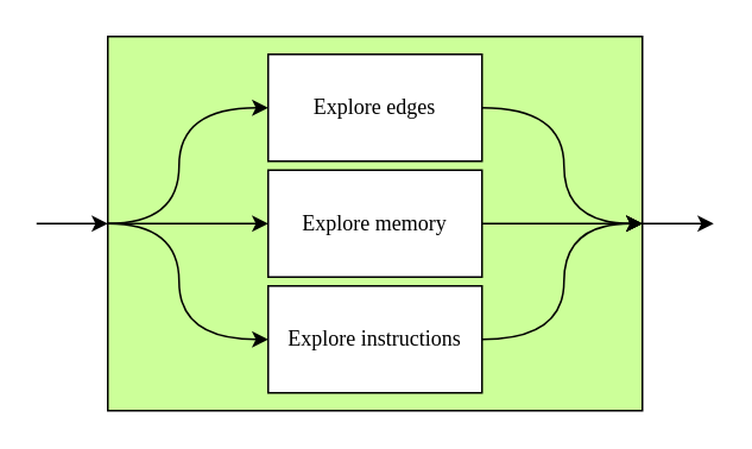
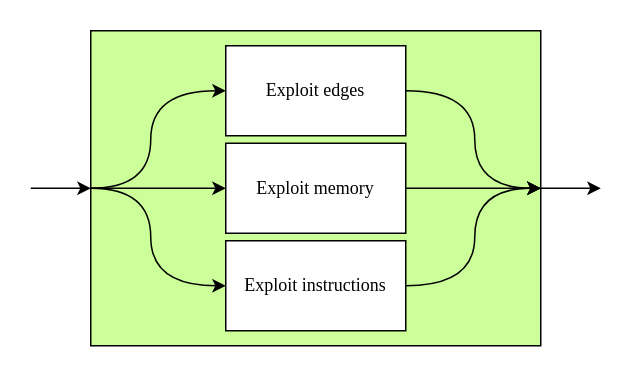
- <mxCell id="9" value="Explore edges" style="rounded=0;whiteSpace=wrap;html=1;fontFamily=Georgia;" vertex="1" parent="1"><mxGeometry x="150" y="30" width="120" height="60" as="geometry" /></mxCell>
+ <mxCell id="9" value="Exploit edges" style="rounded=0;whiteSpace=wrap;html=1;fontFamily=Georgia;" vertex="1" parent="1"><mxGeometry x="150" y="30" width="120" height="60" as="geometry" /></mxCell>
- <mxCell id="7" value="Explore memory" style="rounded=0;whiteSpace=wrap;html=1;fontFamily=Georgia;" vertex="1" parent="1"><mxGeometry x="150" y="95" width="120" height="60" as="geometry" /></mxCell>
+ <mxCell id="7" value="Exploit memory" style="rounded=0;whiteSpace=wrap;html=1;fontFamily=Georgia;" vertex="1" parent="1"><mxGeometry x="150" y="95" width="120" height="60" as="geometry" /></mxCell>
- <mxCell id="11" value="Explore instructions" style="rounded=0;whiteSpace=wrap;html=1;fontFamily=Georgia;" vertex="1" parent="1"><mxGeometry x="150" y="160" width="120" height="60" as="geometry" /></mxCell>
+ <mxCell id="11" value="Exploit instructions" style="rounded=0;whiteSpace=wrap;html=1;fontFamily=Georgia;" vertex="1" parent="1"><mxGeometry x="150" y="160" width="120" height="60" as="geometry" /></mxCell>
